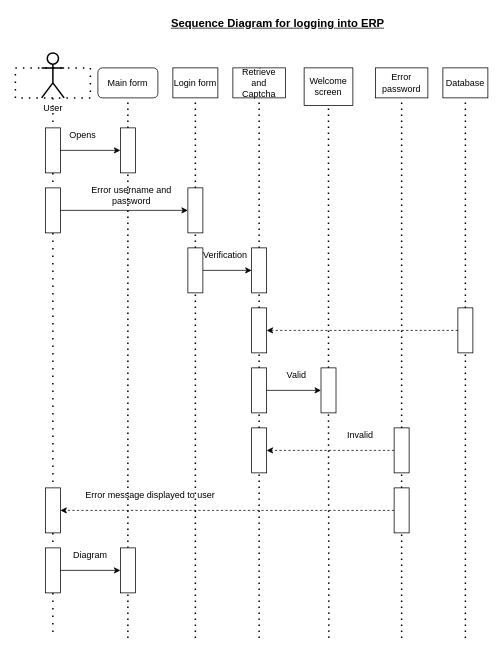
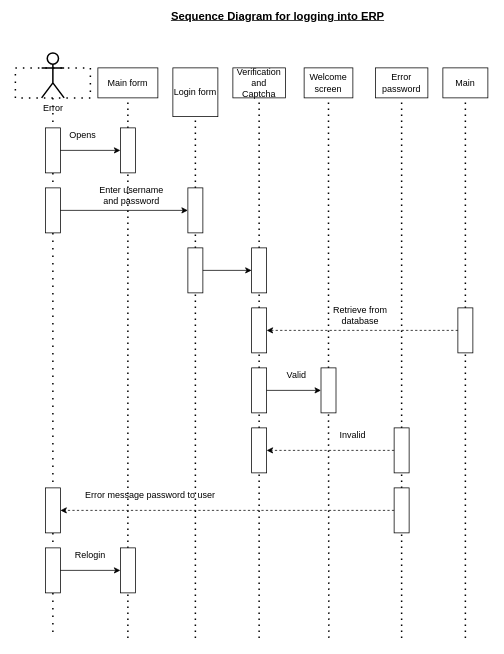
- <mxCell id="59" value="&lt;font size=&quot;1&quot;&gt;&lt;b&gt;&lt;u style=&quot;font-size: 15px&quot;&gt;Sequence Diagram for logging into ERP&lt;/u&gt;&lt;/b&gt;&lt;/font&gt;" style="text;html=1;strokeColor=none;fillColor=none;align=center;verticalAlign=middle;whiteSpace=wrap;rounded=0;dashed=1;dashPattern=1 4;" vertex="1" parent="1"><mxGeometry x="120" y="20" width="500" height="20" as="geometry" /></mxCell>
+ <mxCell id="59" value="&lt;font size=&quot;1&quot;&gt;&lt;b&gt;&lt;u style=&quot;font-size: 15px&quot;&gt;Sequence Diagram for logging into ERP&lt;/u&gt;&lt;/b&gt;&lt;/font&gt;" style="text;html=1;strokeColor=none;fillColor=none;align=center;verticalAlign=middle;whiteSpace=wrap;rounded=0;dashed=1;dashPattern=1 4;" vertex="1" parent="1"><mxGeometry x="120" y="10" width="500" height="20" as="geometry" /></mxCell>
- <mxCell id="8" value="Main form" style="whiteSpace=wrap;html=1;rounded=1;" vertex="1" parent="1"><mxGeometry x="130" y="90" width="80" height="40" as="geometry" /></mxCell>
+ <mxCell id="8" value="Main form" style="rounded=0;whiteSpace=wrap;html=1;" vertex="1" parent="1"><mxGeometry x="130" y="90" width="80" height="40" as="geometry" /></mxCell>
- <mxCell id="14" value="Login form" style="rounded=0;whiteSpace=wrap;html=1;" vertex="1" parent="1"><mxGeometry x="230" y="90" width="60" height="40" as="geometry" /></mxCell>
+ <mxCell id="14" value="Login form" style="rounded=0;whiteSpace=wrap;html=1;" vertex="1" parent="1"><mxGeometry x="230" y="90" width="60" height="65" as="geometry" /></mxCell>
- <mxCell id="20" value="Retrieve and Captcha" style="rounded=0;whiteSpace=wrap;html=1;" vertex="1" parent="1"><mxGeometry x="310" y="90" width="70" height="40" as="geometry" /></mxCell>
+ <mxCell id="20" value="Verification and Captcha" style="rounded=0;whiteSpace=wrap;html=1;" vertex="1" parent="1"><mxGeometry x="310" y="90" width="70" height="40" as="geometry" /></mxCell>
- <mxCell id="50" value="Database" style="rounded=0;whiteSpace=wrap;html=1;" vertex="1" parent="1"><mxGeometry x="590" y="90" width="60" height="40" as="geometry" /></mxCell>
+ <mxCell id="50" value="Main" style="rounded=0;whiteSpace=wrap;html=1;" vertex="1" parent="1"><mxGeometry x="590" y="90" width="60" height="40" as="geometry" /></mxCell>
- <mxCell id="28" value="Welcome screen" style="rounded=0;whiteSpace=wrap;html=1;" vertex="1" parent="1"><mxGeometry x="405" y="90" width="65" height="50" as="geometry" /></mxCell>
+ <mxCell id="28" value="Welcome screen" style="rounded=0;whiteSpace=wrap;html=1;" vertex="1" parent="1"><mxGeometry x="405" y="90" width="65" height="40" as="geometry" /></mxCell>
- <mxCell id="60" value="User" style="shape=umlActor;verticalLabelPosition=bottom;verticalAlign=top;html=1;outlineConnect=0;strokeWidth=2;" vertex="1" parent="1"><mxGeometry x="55" y="70" width="30" height="60" as="geometry" /></mxCell>
+ <mxCell id="60" value="Error" style="shape=umlActor;verticalLabelPosition=bottom;verticalAlign=top;html=1;outlineConnect=0;strokeWidth=2;" vertex="1" parent="1"><mxGeometry x="55" y="70" width="30" height="60" as="geometry" /></mxCell>
- <mxCell id="19" value="Error username and password" style="text;html=1;strokeColor=none;fillColor=none;align=center;verticalAlign=middle;whiteSpace=wrap;rounded=0;" vertex="1" parent="1"><mxGeometry x="120" y="250" width="110" height="20" as="geometry" /></mxCell>
+ <mxCell id="19" value="Enter username and password" style="text;html=1;strokeColor=none;fillColor=none;align=center;verticalAlign=middle;whiteSpace=wrap;rounded=0;" vertex="1" parent="1"><mxGeometry x="120" y="250" width="110" height="20" as="geometry" /></mxCell>
- <mxCell id="27" value="Verification" style="text;html=1;strokeColor=none;fillColor=none;align=center;verticalAlign=middle;whiteSpace=wrap;rounded=0;" vertex="1" parent="1"><mxGeometry x="280" y="330" width="40" height="20" as="geometry" /></mxCell>
+ <mxCell id="55" value="Retrieve from database" style="text;html=1;strokeColor=none;fillColor=none;align=center;verticalAlign=middle;whiteSpace=wrap;rounded=0;" vertex="1" parent="1"><mxGeometry x="425" y="410" width="110" height="20" as="geometry" /></mxCell>
- <mxCell id="45" value="Invalid" style="text;html=1;strokeColor=none;fillColor=none;align=center;verticalAlign=middle;whiteSpace=wrap;rounded=0;" vertex="1" parent="1"><mxGeometry x="460" y="570" width="40" height="20" as="geometry" /></mxCell>
+ <mxCell id="45" value="Invalid" style="text;html=1;strokeColor=none;fillColor=none;align=center;verticalAlign=middle;whiteSpace=wrap;rounded=0;" vertex="1" parent="1"><mxGeometry x="450" y="570" width="40" height="20" as="geometry" /></mxCell>
- <mxCell id="49" value="Error message displayed to user" style="text;html=1;strokeColor=none;fillColor=none;align=center;verticalAlign=middle;whiteSpace=wrap;rounded=0;" vertex="1" parent="1"><mxGeometry x="110" y="650" width="180" height="20" as="geometry" /></mxCell>
+ <mxCell id="49" value="Error message password to user" style="text;html=1;strokeColor=none;fillColor=none;align=center;verticalAlign=middle;whiteSpace=wrap;rounded=0;" vertex="1" parent="1"><mxGeometry x="110" y="650" width="180" height="20" as="geometry" /></mxCell>
- <mxCell id="7" value="Diagram" style="text;html=1;strokeColor=none;fillColor=none;align=center;verticalAlign=middle;whiteSpace=wrap;rounded=0;dashed=1;dashPattern=1 4;" vertex="1" parent="2"><mxGeometry x="80" y="640" width="40" height="20" as="geometry" /></mxCell>
+ <mxCell id="7" value="Relogin" style="text;html=1;strokeColor=none;fillColor=none;align=center;verticalAlign=middle;whiteSpace=wrap;rounded=0;dashed=1;dashPattern=1 4;" vertex="1" parent="2"><mxGeometry x="80" y="640" width="40" height="20" as="geometry" /></mxCell>
